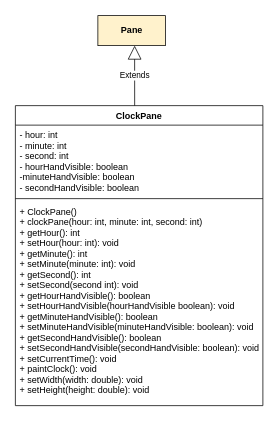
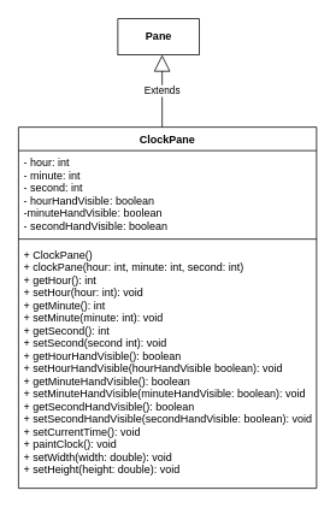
- <mxCell id="2" value="&lt;b&gt;Pane&lt;/b&gt;" style="html=1;fillColor=#fff2cc;" vertex="1" parent="1"><mxGeometry x="130" y="20" width="90" height="40" as="geometry" /></mxCell>
+ <mxCell id="2" value="&lt;b&gt;Pane&lt;/b&gt;" style="html=1;" vertex="1" parent="1"><mxGeometry x="130" y="20" width="90" height="40" as="geometry" /></mxCell>
